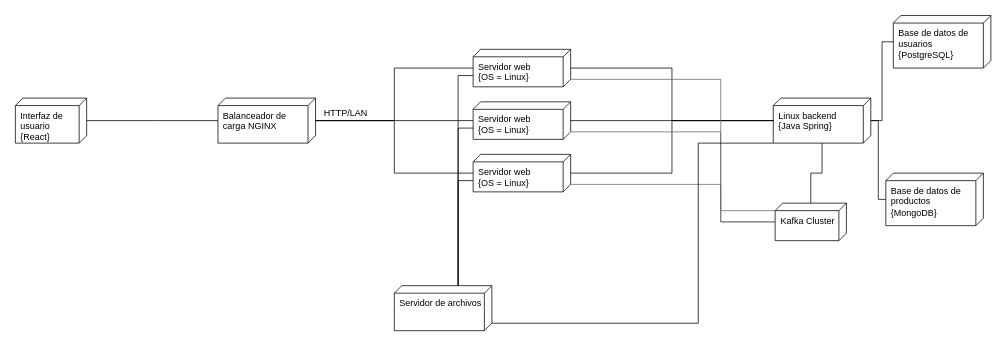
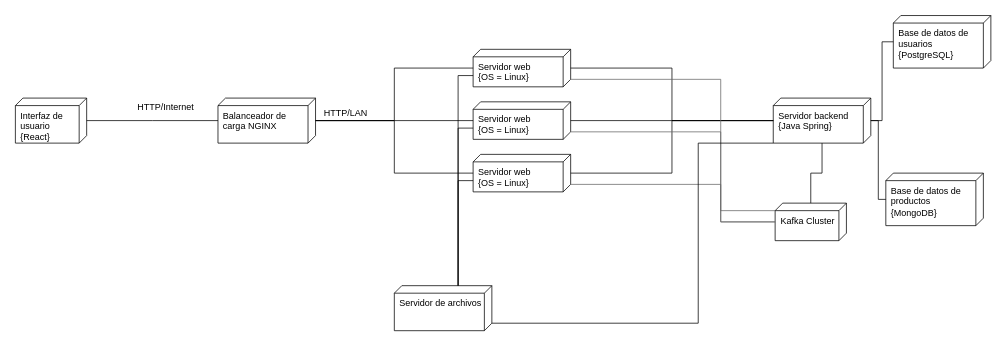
+ <mxCell id="16" value="HTTP/Internet" style="text;html=1;align=center;verticalAlign=middle;resizable=0;points=[];autosize=1;strokeColor=none;fillColor=none;" vertex="1" parent="1"><mxGeometry x="170" y="128" width="100" height="30" as="geometry" /></mxCell>
- <mxCell id="9" value="&lt;div&gt;Linux backend&lt;/div&gt;&lt;div&gt;{Java Spring}&lt;br&gt;&lt;/div&gt;" style="verticalAlign=top;align=left;shape=cube;size=10;direction=south;fontStyle=0;html=1;boundedLbl=1;spacingLeft=5;whiteSpace=wrap;" parent="1" vertex="1"><mxGeometry x="1030" y="130" width="130" height="60" as="geometry" /></mxCell>
+ <mxCell id="9" value="&lt;div&gt;Servidor backend&lt;/div&gt;&lt;div&gt;{Java Spring}&lt;br&gt;&lt;/div&gt;" style="verticalAlign=top;align=left;shape=cube;size=10;direction=south;fontStyle=0;html=1;boundedLbl=1;spacingLeft=5;whiteSpace=wrap;" parent="1" vertex="1"><mxGeometry x="1030" y="130" width="130" height="60" as="geometry" /></mxCell>
